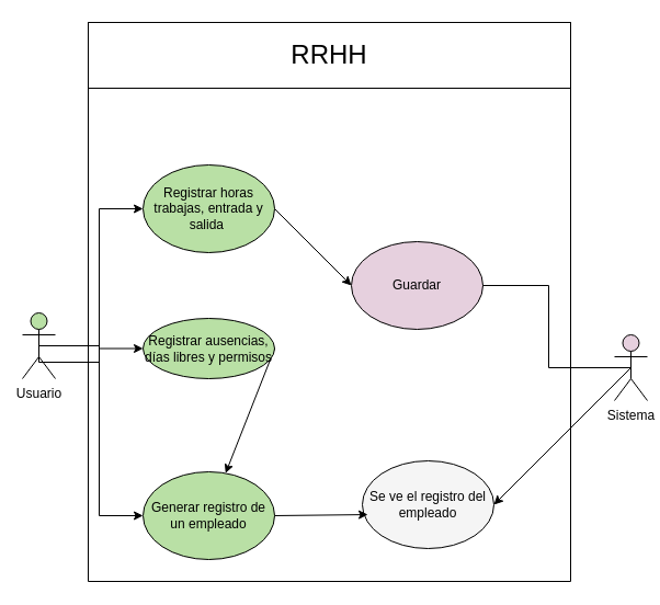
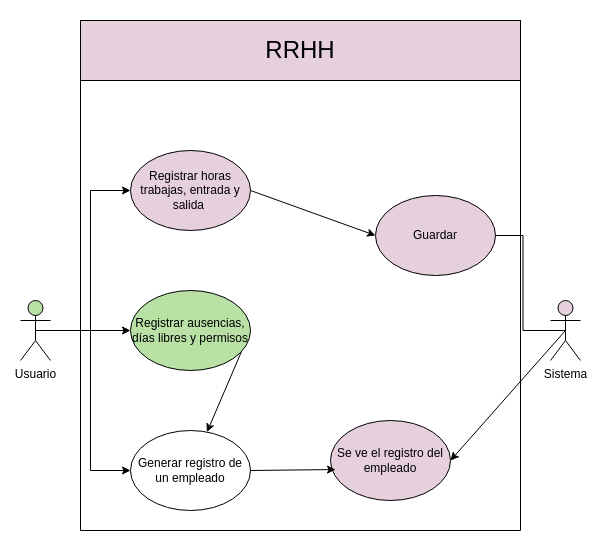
- <mxCell id="18" value="&lt;font style=&quot;font-size: 24px;&quot;&gt;RRHH&lt;/font&gt;" style="rounded=0;whiteSpace=wrap;html=1;" vertex="1" parent="1"><mxGeometry x="80" y="20" width="440" height="60" as="geometry" /></mxCell>
+ <mxCell id="18" value="&lt;font style=&quot;font-size: 24px;&quot;&gt;RRHH&lt;/font&gt;" style="rounded=0;whiteSpace=wrap;html=1;fillColor=#e6d0de;" vertex="1" parent="1"><mxGeometry x="80" y="20" width="440" height="60" as="geometry" /></mxCell>
- <mxCell id="8" value="Registrar horas trabajas, entrada y salida&amp;nbsp;" style="ellipse;whiteSpace=wrap;html=1;fillColor=#B9E0A5;" vertex="1" parent="6"><mxGeometry x="50" y="70" width="120" height="80" as="geometry" /></mxCell>
+ <mxCell id="8" value="Registrar horas trabajas, entrada y salida&amp;nbsp;" style="ellipse;whiteSpace=wrap;html=1;fillColor=#e6d0de;" vertex="1" parent="6"><mxGeometry x="50" y="70" width="120" height="80" as="geometry" /></mxCell>
- <mxCell id="11" value="Guardar" style="ellipse;whiteSpace=wrap;html=1;fillColor=#E6D0DE;" vertex="1" parent="6"><mxGeometry x="240" y="140" width="120" height="80" as="geometry" /></mxCell>
+ <mxCell id="11" value="Guardar" style="ellipse;whiteSpace=wrap;html=1;fillColor=#E6D0DE;" vertex="1" parent="6"><mxGeometry x="295" y="115" width="120" height="80" as="geometry" /></mxCell>
- <mxCell id="5" value="Usuario" style="shape=umlActor;verticalLabelPosition=bottom;verticalAlign=top;html=1;outlineConnect=0;fillColor=#B9E0A5;" vertex="1" parent="1"><mxGeometry x="20" y="285" width="30" height="60" as="geometry" /></mxCell>
+ <mxCell id="5" value="Usuario" style="shape=umlActor;verticalLabelPosition=bottom;verticalAlign=top;html=1;outlineConnect=0;fillColor=#B9E0A5;" vertex="1" parent="1"><mxGeometry x="20" y="300" width="30" height="60" as="geometry" /></mxCell>
- <mxCell id="10" value="Registrar ausencias, días libres y permisos" style="ellipse;whiteSpace=wrap;html=1;fillColor=#B9E0A5;" vertex="1" parent="6"><mxGeometry x="50" y="210" width="120" height="55" as="geometry" /></mxCell>
+ <mxCell id="10" value="Registrar ausencias, días libres y permisos" style="ellipse;whiteSpace=wrap;html=1;fillColor=#B9E0A5;" vertex="1" parent="6"><mxGeometry x="50" y="210" width="120" height="80" as="geometry" /></mxCell>
- <mxCell id="17" value="Sistema" style="shape=umlActor;verticalLabelPosition=bottom;verticalAlign=top;html=1;outlineConnect=0;fillColor=#E6D0DE;" vertex="1" parent="1"><mxGeometry x="560" y="305" width="30" height="60" as="geometry" /></mxCell>
+ <mxCell id="17" value="Sistema" style="shape=umlActor;verticalLabelPosition=bottom;verticalAlign=top;html=1;outlineConnect=0;fillColor=#E6D0DE;" vertex="1" parent="1"><mxGeometry x="550" y="300" width="30" height="60" as="geometry" /></mxCell>
- <mxCell id="13" value="Se ve el registro del empleado" style="ellipse;whiteSpace=wrap;html=1;fillColor=#f5f5f5;" vertex="1" parent="6"><mxGeometry x="250" y="340" width="120" height="80" as="geometry" /></mxCell>
+ <mxCell id="13" value="Se ve el registro del empleado" style="ellipse;whiteSpace=wrap;html=1;fillColor=#E6D0DE;" vertex="1" parent="6"><mxGeometry x="250" y="340" width="120" height="80" as="geometry" /></mxCell>
- <mxCell id="12" value="Generar registro de un empleado" style="ellipse;whiteSpace=wrap;html=1;fillColor=#B9E0A5;" vertex="1" parent="6"><mxGeometry x="50" y="350" width="120" height="80" as="geometry" /></mxCell>
+ <mxCell id="12" value="Generar registro de un empleado" style="ellipse;whiteSpace=wrap;html=1;fillColor=#ffffff;" vertex="1" parent="6"><mxGeometry x="50" y="350" width="120" height="80" as="geometry" /></mxCell>
